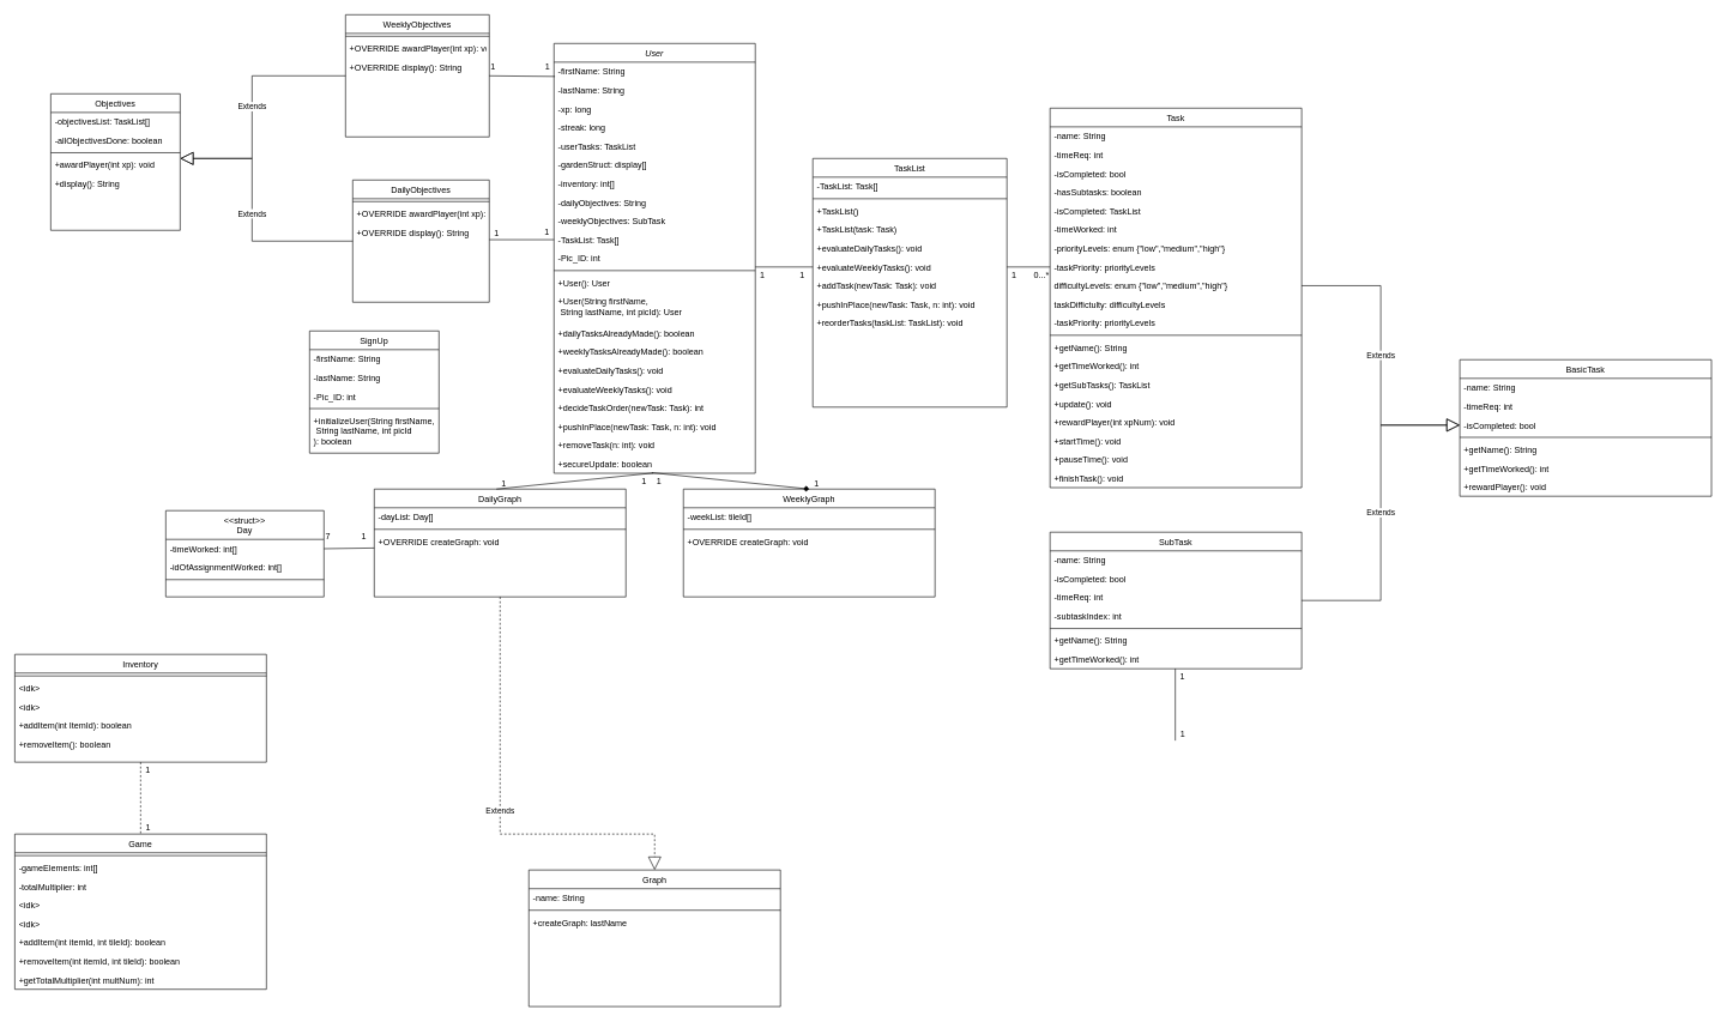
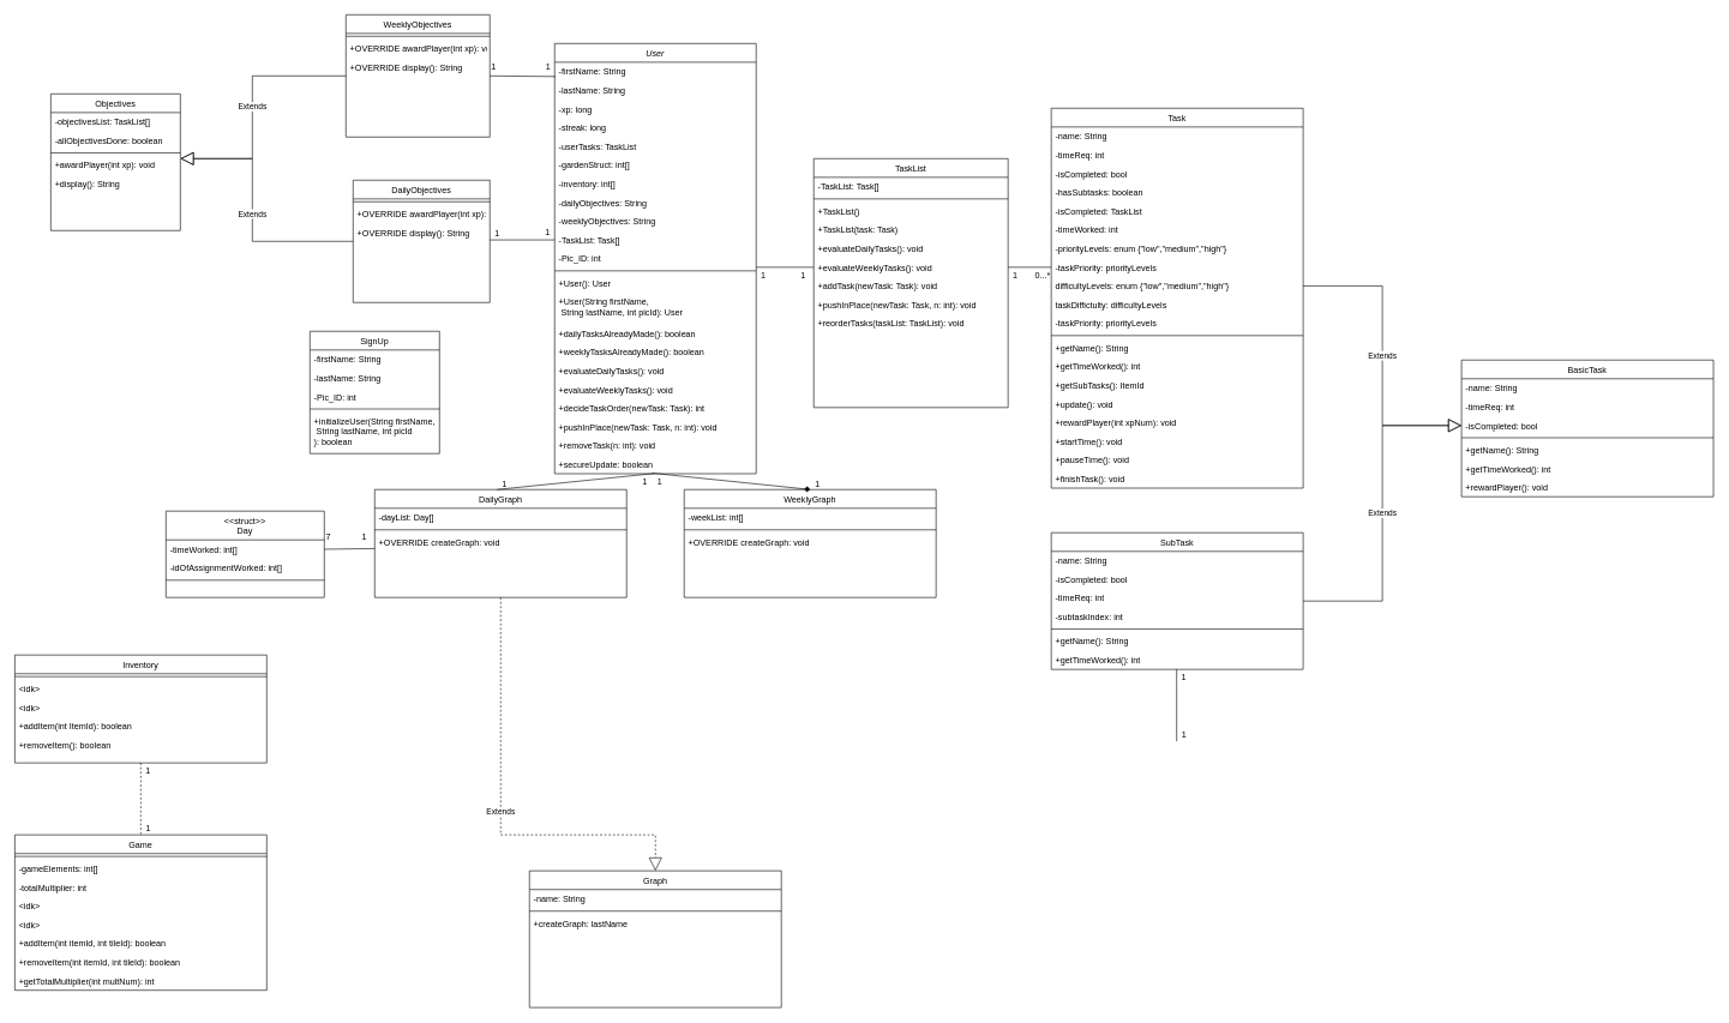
- <mxCell id="9" value="-gardenStruct: display[]" style="text;align=left;verticalAlign=top;spacingLeft=4;spacingRight=4;overflow=hidden;rotatable=0;points=[[0,0.5],[1,0.5]];portConstraint=eastwest;" parent="2" vertex="1"><mxGeometry y="156" width="280" height="26" as="geometry" /></mxCell>
+ <mxCell id="9" value="-gardenStruct: int[]" style="text;align=left;verticalAlign=top;spacingLeft=4;spacingRight=4;overflow=hidden;rotatable=0;points=[[0,0.5],[1,0.5]];portConstraint=eastwest;" parent="2" vertex="1"><mxGeometry y="156" width="280" height="26" as="geometry" /></mxCell>
- <mxCell id="12" value="-weeklyObjectives: SubTask" style="text;align=left;verticalAlign=top;spacingLeft=4;spacingRight=4;overflow=hidden;rotatable=0;points=[[0,0.5],[1,0.5]];portConstraint=eastwest;" parent="2" vertex="1"><mxGeometry y="234" width="280" height="26" as="geometry" /></mxCell>
+ <mxCell id="12" value="-weeklyObjectives: String" style="text;align=left;verticalAlign=top;spacingLeft=4;spacingRight=4;overflow=hidden;rotatable=0;points=[[0,0.5],[1,0.5]];portConstraint=eastwest;" parent="2" vertex="1"><mxGeometry y="234" width="280" height="26" as="geometry" /></mxCell>
- <mxCell id="65" value="+getSubTasks(): TaskList" style="text;align=left;verticalAlign=top;spacingLeft=4;spacingRight=4;overflow=hidden;rotatable=0;points=[[0,0.5],[1,0.5]];portConstraint=eastwest;" parent="50" vertex="1"><mxGeometry y="372" width="350" height="26" as="geometry" /></mxCell>
+ <mxCell id="65" value="+getSubTasks(): ItemId" style="text;align=left;verticalAlign=top;spacingLeft=4;spacingRight=4;overflow=hidden;rotatable=0;points=[[0,0.5],[1,0.5]];portConstraint=eastwest;" parent="50" vertex="1"><mxGeometry y="372" width="350" height="26" as="geometry" /></mxCell>
- <mxCell id="77" value="-weekList: tileId[]" style="text;align=left;verticalAlign=top;spacingLeft=4;spacingRight=4;overflow=hidden;rotatable=0;points=[[0,0.5],[1,0.5]];portConstraint=eastwest;" parent="76" vertex="1"><mxGeometry y="26" width="350" height="26" as="geometry" /></mxCell>
+ <mxCell id="77" value="-weekList: int[]" style="text;align=left;verticalAlign=top;spacingLeft=4;spacingRight=4;overflow=hidden;rotatable=0;points=[[0,0.5],[1,0.5]];portConstraint=eastwest;" parent="76" vertex="1"><mxGeometry y="26" width="350" height="26" as="geometry" /></mxCell>
